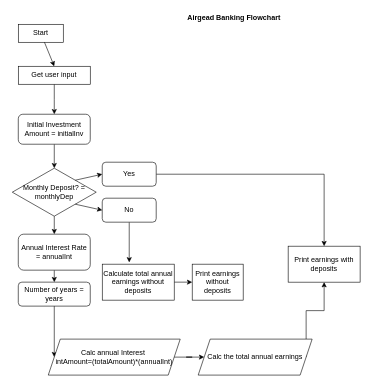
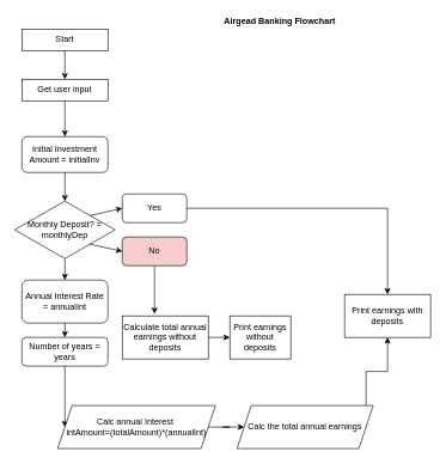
- <mxCell id="2" value="Start" style="rounded=0;whiteSpace=wrap;html=1;" vertex="1" parent="1"><mxGeometry x="30" y="40" width="75" height="30" as="geometry" /></mxCell>
+ <mxCell id="2" value="Start" style="rounded=0;whiteSpace=wrap;html=1;" vertex="1" parent="1"><mxGeometry x="30" y="40" width="120" height="30" as="geometry" /></mxCell>
- <mxCell id="14" value="No" style="rounded=1;whiteSpace=wrap;html=1;" vertex="1" parent="1"><mxGeometry x="170" y="330" width="90" height="40" as="geometry" /></mxCell>
+ <mxCell id="14" value="No" style="rounded=1;whiteSpace=wrap;html=1;fillColor=#f8cecc;" vertex="1" parent="1"><mxGeometry x="170" y="330" width="90" height="40" as="geometry" /></mxCell>
